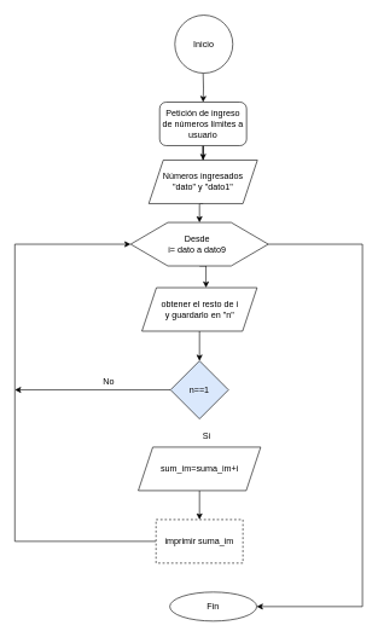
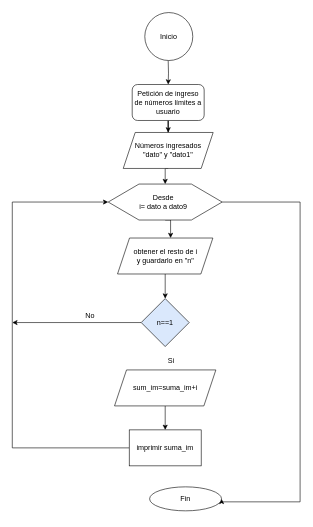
- <mxCell id="19" value="imprimir suma_im" style="rounded=0;whiteSpace=wrap;html=1;dashed=1;" vertex="1" parent="1"><mxGeometry x="215" y="716" width="120" height="60" as="geometry" /></mxCell>
+ <mxCell id="19" value="imprimir suma_im" style="rounded=0;whiteSpace=wrap;html=1;" vertex="1" parent="1"><mxGeometry x="215" y="716" width="120" height="60" as="geometry" /></mxCell>
- <mxCell id="22" value="Fin" style="ellipse;whiteSpace=wrap;html=1;" vertex="1" parent="1"><mxGeometry x="234" y="816" width="120" height="40" as="geometry" /></mxCell>
+ <mxCell id="22" value="Fin" style="ellipse;whiteSpace=wrap;html=1;" vertex="1" parent="1"><mxGeometry x="249" y="811" width="120" height="40" as="geometry" /></mxCell>
